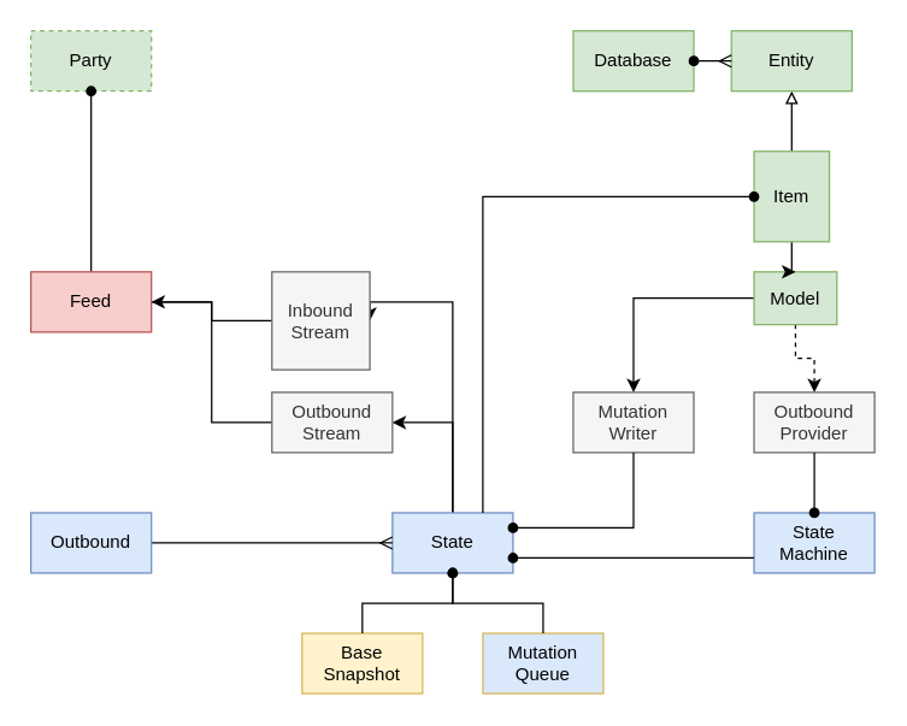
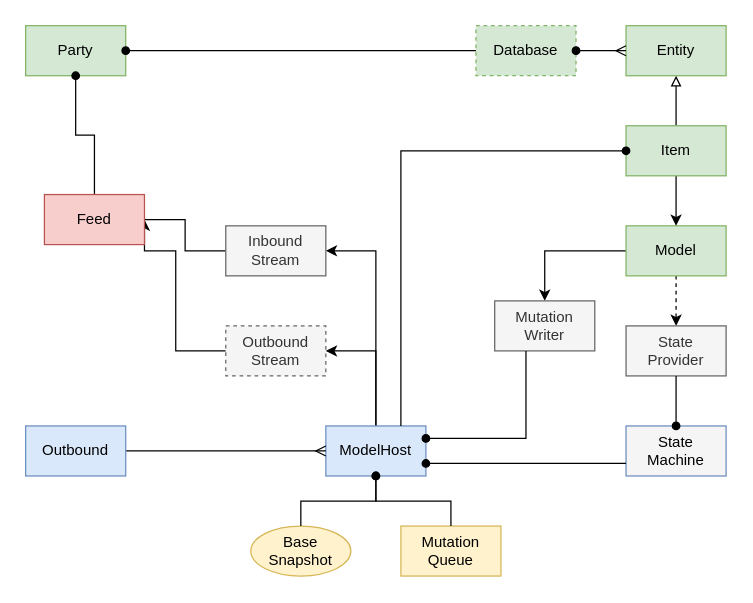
- <mxCell id="30" value="Party" style="rounded=0;whiteSpace=wrap;html=1;fillColor=#d5e8d4;strokeColor=#82b366;dashed=1;" vertex="1" parent="1"><mxGeometry x="20" y="20" width="80" height="40" as="geometry" /></mxCell>
+ <mxCell id="30" value="Party" style="rounded=0;whiteSpace=wrap;html=1;fillColor=#d5e8d4;strokeColor=#82b366;" vertex="1" parent="1"><mxGeometry x="20" y="20" width="80" height="40" as="geometry" /></mxCell>
+ <mxCell id="33" style="edgeStyle=orthogonalEdgeStyle;rounded=0;orthogonalLoop=1;jettySize=auto;html=1;startArrow=oval;startFill=1;endArrow=none;endFill=0;entryX=0;entryY=0.5;entryDx=0;entryDy=0;" edge="1" parent="1" source="30" target="24"><mxGeometry relative="1" as="geometry"><mxPoint x="110" y="40" as="sourcePoint" /></mxGeometry></mxCell>
- <mxCell id="24" value="Database" style="rounded=0;whiteSpace=wrap;html=1;fillColor=#d5e8d4;strokeColor=#82b366;" vertex="1" parent="1"><mxGeometry x="380" y="20" width="80" height="40" as="geometry" /></mxCell>
+ <mxCell id="24" value="Database" style="rounded=0;whiteSpace=wrap;html=1;fillColor=#d5e8d4;strokeColor=#82b366;dashed=1;" vertex="1" parent="1"><mxGeometry x="380" y="20" width="80" height="40" as="geometry" /></mxCell>
- <mxCell id="21" value="Entity" style="rounded=0;whiteSpace=wrap;html=1;fillColor=#d5e8d4;strokeColor=#82b366;" vertex="1" parent="1"><mxGeometry x="485" y="20" width="80" height="40" as="geometry" /></mxCell>
+ <mxCell id="21" value="Entity" style="rounded=0;whiteSpace=wrap;html=1;fillColor=#d5e8d4;strokeColor=#82b366;" vertex="1" parent="1"><mxGeometry x="500" y="20" width="80" height="40" as="geometry" /></mxCell>
- <mxCell id="11" value="Item" style="rounded=0;whiteSpace=wrap;html=1;fillColor=#d5e8d4;strokeColor=#82b366;" vertex="1" parent="1"><mxGeometry x="500" y="100" width="50" height="60" as="geometry" /></mxCell>
+ <mxCell id="11" value="Item" style="rounded=0;whiteSpace=wrap;html=1;fillColor=#d5e8d4;strokeColor=#82b366;" vertex="1" parent="1"><mxGeometry x="500" y="100" width="80" height="40" as="geometry" /></mxCell>
- <mxCell id="4" value="Model" style="rounded=0;whiteSpace=wrap;html=1;fillColor=#d5e8d4;strokeColor=#82b366;" vertex="1" parent="1"><mxGeometry x="500" y="180" width="55" height="35" as="geometry" /></mxCell>
+ <mxCell id="4" value="Model" style="rounded=0;whiteSpace=wrap;html=1;fillColor=#d5e8d4;strokeColor=#82b366;" vertex="1" parent="1"><mxGeometry x="500" y="180" width="80" height="40" as="geometry" /></mxCell>
- <mxCell id="32" value="Feed" style="rounded=0;whiteSpace=wrap;html=1;fillColor=#f8cecc;strokeColor=#b85450;" vertex="1" parent="1"><mxGeometry x="20" y="180" width="80" height="40" as="geometry" /></mxCell>
+ <mxCell id="32" value="Feed" style="rounded=0;whiteSpace=wrap;html=1;fillColor=#f8cecc;strokeColor=#b85450;" vertex="1" parent="1"><mxGeometry x="35" y="155" width="80" height="40" as="geometry" /></mxCell>
- <mxCell id="29" value="Inbound&lt;br&gt;Stream" style="rounded=0;whiteSpace=wrap;html=1;fillColor=#f5f5f5;strokeColor=#666666;fontColor=#333333;" vertex="1" parent="1"><mxGeometry x="180" y="180" width="65" height="65" as="geometry" /></mxCell>
+ <mxCell id="29" value="Inbound&lt;br&gt;Stream" style="rounded=0;whiteSpace=wrap;html=1;fillColor=#f5f5f5;strokeColor=#666666;fontColor=#333333;" vertex="1" parent="1"><mxGeometry x="180" y="180" width="80" height="40" as="geometry" /></mxCell>
- <mxCell id="27" value="Outbound&lt;br&gt;Stream" style="rounded=0;whiteSpace=wrap;html=1;fillColor=#f5f5f5;strokeColor=#666666;fontColor=#333333;" vertex="1" parent="1"><mxGeometry x="180" y="260" width="80" height="40" as="geometry" /></mxCell>
+ <mxCell id="27" value="Outbound&lt;br&gt;Stream" style="rounded=0;whiteSpace=wrap;html=1;fillColor=#f5f5f5;strokeColor=#666666;fontColor=#333333;dashed=1;" vertex="1" parent="1"><mxGeometry x="180" y="260" width="80" height="40" as="geometry" /></mxCell>
- <mxCell id="17" value="Mutation&lt;br&gt;Writer" style="rounded=0;whiteSpace=wrap;html=1;fillColor=#f5f5f5;strokeColor=#666666;fontColor=#333333;" vertex="1" parent="1"><mxGeometry x="380" y="260" width="80" height="40" as="geometry" /></mxCell>
+ <mxCell id="17" value="Mutation&lt;br&gt;Writer" style="rounded=0;whiteSpace=wrap;html=1;fillColor=#f5f5f5;strokeColor=#666666;fontColor=#333333;" vertex="1" parent="1"><mxGeometry x="395" y="240" width="80" height="40" as="geometry" /></mxCell>
- <mxCell id="16" value="Outbound&lt;br&gt;Provider" style="rounded=0;whiteSpace=wrap;html=1;fillColor=#f5f5f5;strokeColor=#666666;fontColor=#333333;" vertex="1" parent="1"><mxGeometry x="500" y="260" width="80" height="40" as="geometry" /></mxCell>
+ <mxCell id="16" value="State&lt;br&gt;Provider" style="rounded=0;whiteSpace=wrap;html=1;fillColor=#f5f5f5;strokeColor=#666666;fontColor=#333333;" vertex="1" parent="1"><mxGeometry x="500" y="260" width="80" height="40" as="geometry" /></mxCell>
- <mxCell id="8" value="State" style="rounded=0;whiteSpace=wrap;html=1;fillColor=#dae8fc;strokeColor=#6c8ebf;" vertex="1" parent="1"><mxGeometry x="260" y="340" width="80" height="40" as="geometry" /></mxCell>
+ <mxCell id="8" value="ModelHost" style="rounded=0;whiteSpace=wrap;html=1;fillColor=#dae8fc;strokeColor=#6c8ebf;" vertex="1" parent="1"><mxGeometry x="260" y="340" width="80" height="40" as="geometry" /></mxCell>
- <mxCell id="5" value="State&lt;br&gt;Machine" style="rounded=0;whiteSpace=wrap;html=1;fillColor=#dae8fc;strokeColor=#6c8ebf;" vertex="1" parent="1"><mxGeometry x="500" y="340" width="80" height="40" as="geometry" /></mxCell>
+ <mxCell id="5" value="State&lt;br&gt;Machine" style="rounded=0;whiteSpace=wrap;html=1;fillColor=#f5f5f5;strokeColor=#6c8ebf;" vertex="1" parent="1"><mxGeometry x="500" y="340" width="80" height="40" as="geometry" /></mxCell>
- <mxCell id="15" value="Base&lt;br&gt;Snapshot" style="rounded=0;whiteSpace=wrap;html=1;fillColor=#fff2cc;strokeColor=#d6b656;" vertex="1" parent="1"><mxGeometry x="200" y="420" width="80" height="40" as="geometry" /></mxCell>
+ <mxCell id="15" value="Base&lt;br&gt;Snapshot" style="ellipse;whiteSpace=wrap;html=1;fillColor=#fff2cc;strokeColor=#d6b656;" vertex="1" parent="1"><mxGeometry x="200" y="420" width="80" height="40" as="geometry" /></mxCell>
- <mxCell id="14" value="Mutation&lt;br&gt;Queue" style="rounded=0;whiteSpace=wrap;html=1;fillColor=#dae8fc;strokeColor=#d6b656;" vertex="1" parent="1"><mxGeometry x="320" y="420" width="80" height="40" as="geometry" /></mxCell>
+ <mxCell id="14" value="Mutation&lt;br&gt;Queue" style="rounded=0;whiteSpace=wrap;html=1;fillColor=#fff2cc;strokeColor=#d6b656;" vertex="1" parent="1"><mxGeometry x="320" y="420" width="80" height="40" as="geometry" /></mxCell>
